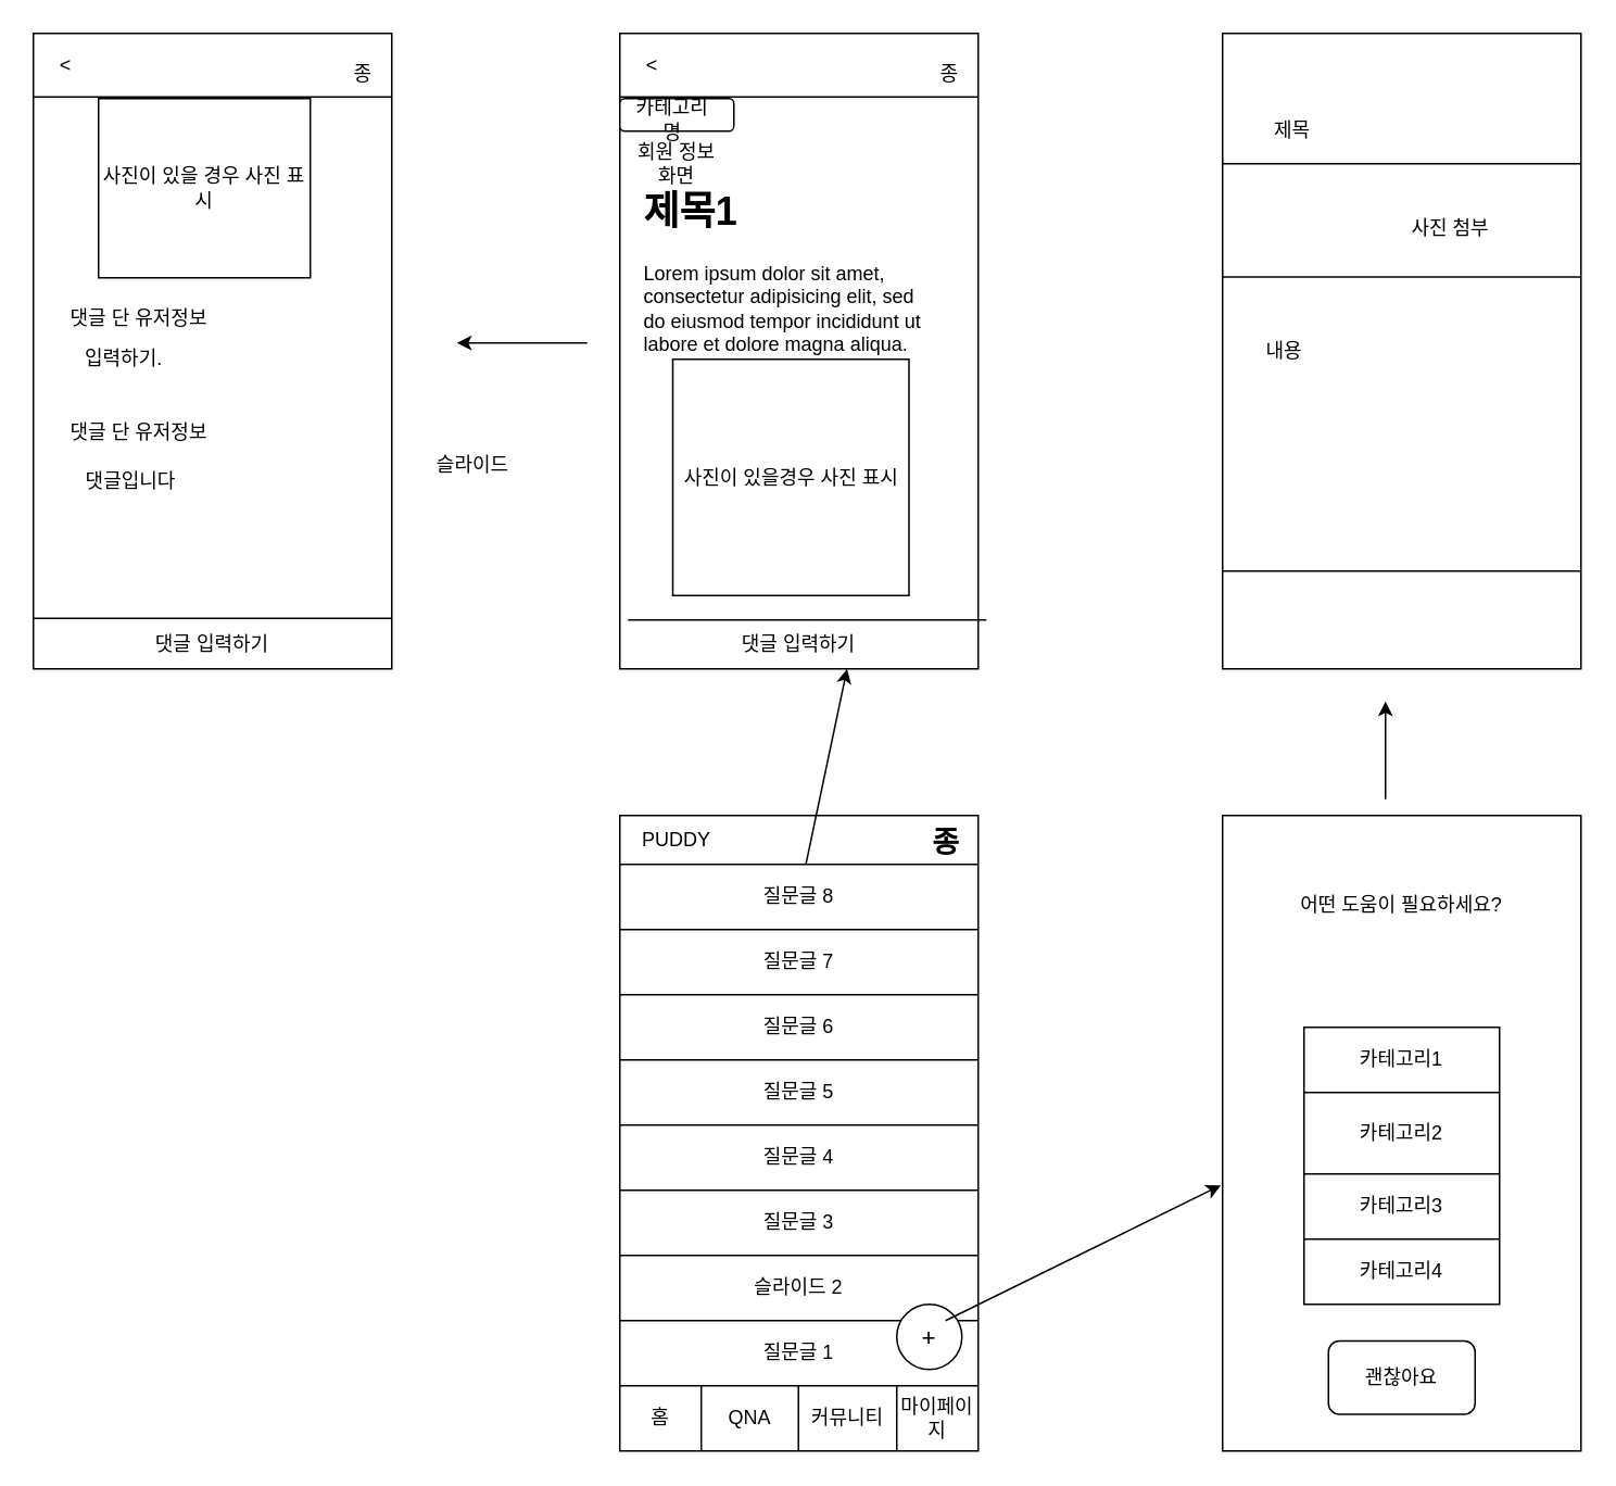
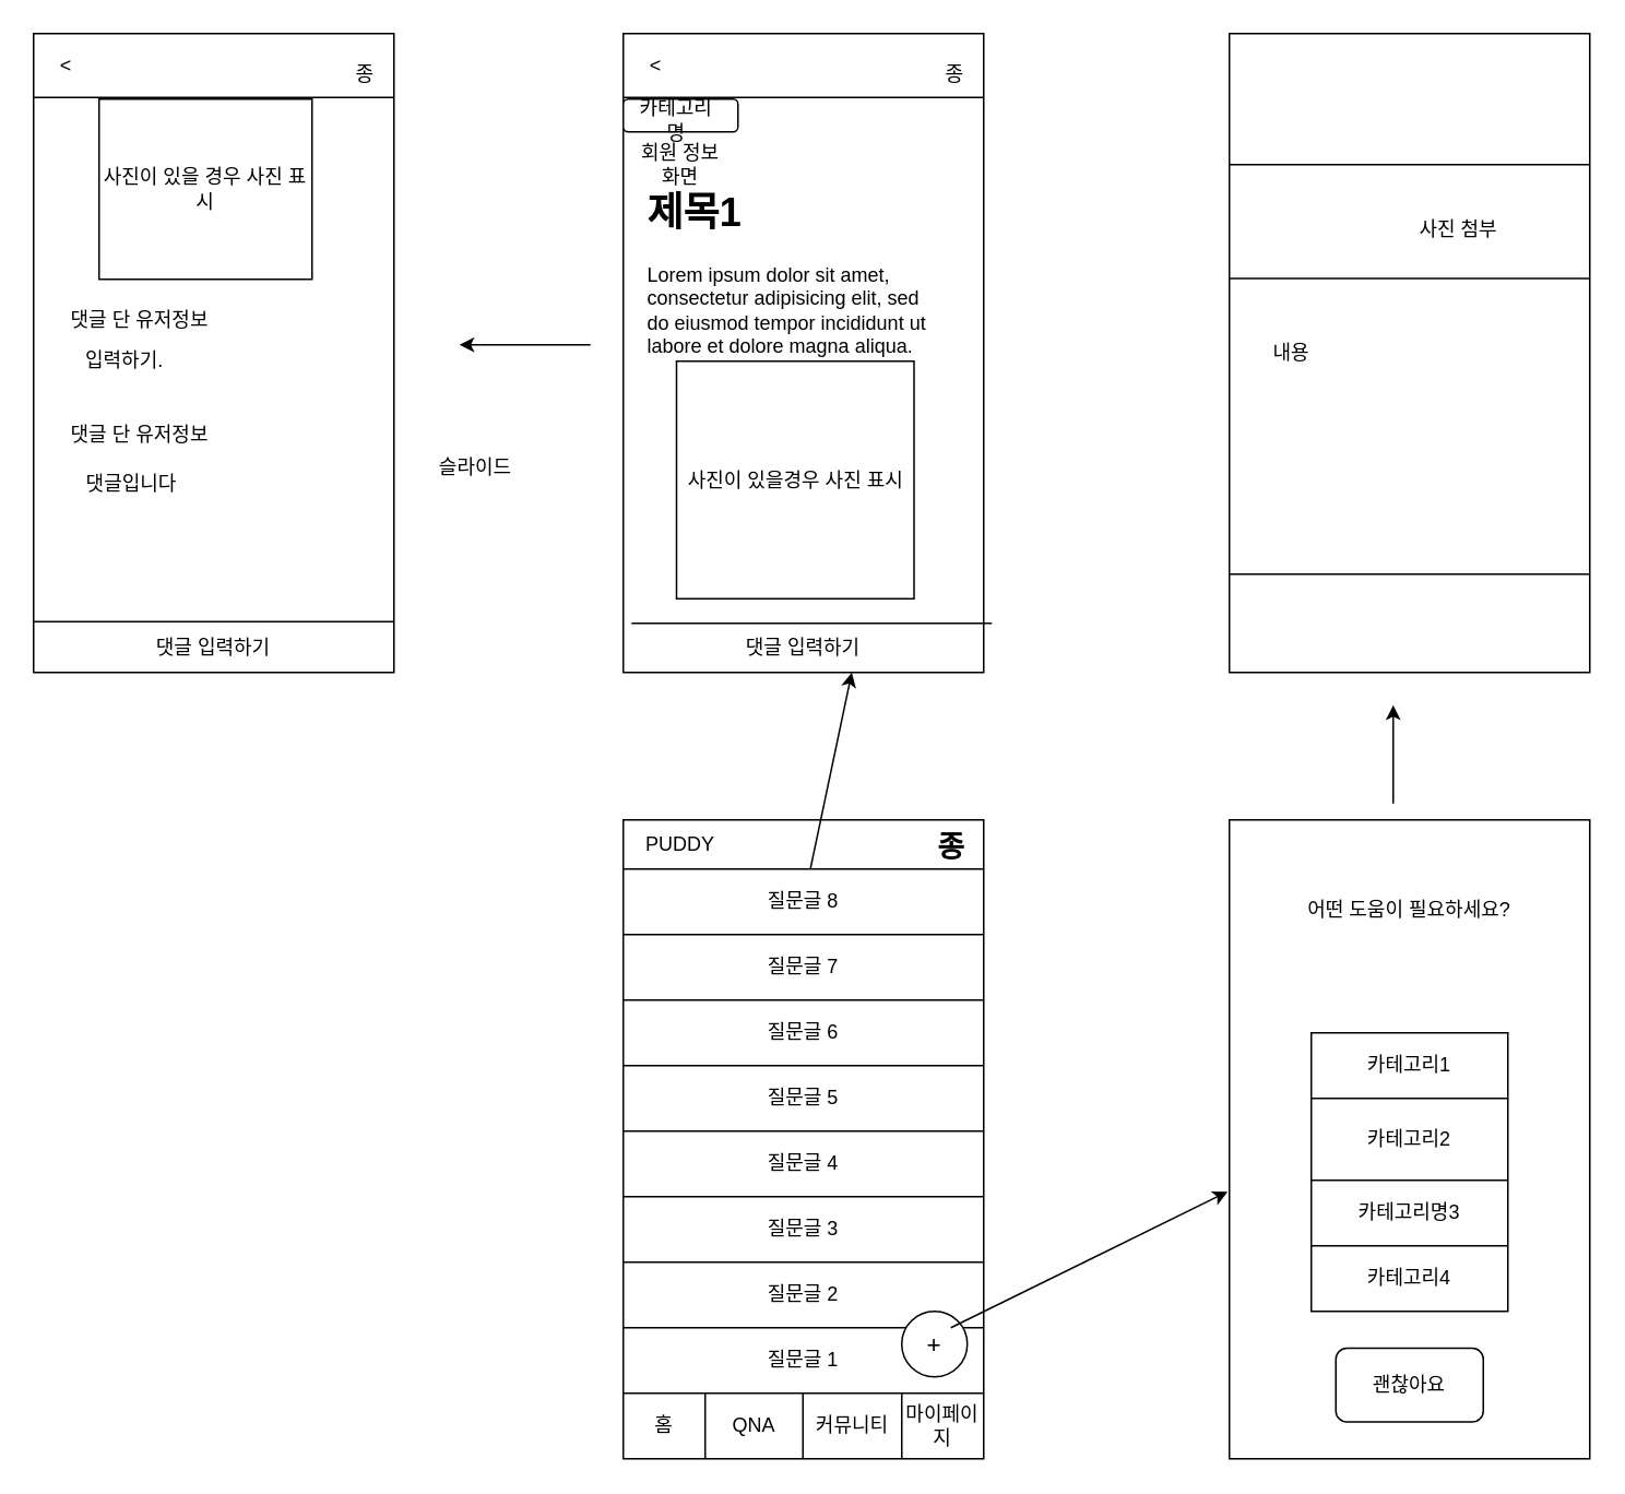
- <mxCell id="42" value="제목" style="text;html=1;strokeColor=none;fillColor=none;align=left;verticalAlign=middle;whiteSpace=wrap;rounded=0;" parent="1" vertex="1"><mxGeometry x="780" y="60" width="170" height="40" as="geometry" /></mxCell>
- <mxCell id="37" value="카테고리3&lt;br&gt;" style="text;html=1;strokeColor=none;fillColor=none;align=center;verticalAlign=middle;whiteSpace=wrap;rounded=0;" parent="1" vertex="1"><mxGeometry x="800" y="720" width="120" height="40" as="geometry" /></mxCell>
+ <mxCell id="37" value="카테고리명3&lt;br&gt;" style="text;html=1;strokeColor=none;fillColor=none;align=center;verticalAlign=middle;whiteSpace=wrap;rounded=0;" parent="1" vertex="1"><mxGeometry x="800" y="720" width="120" height="40" as="geometry" /></mxCell>
- <mxCell id="27" value="슬라이드 2" style="text;html=1;strokeColor=none;fillColor=none;align=center;verticalAlign=middle;whiteSpace=wrap;rounded=0;" parent="1" vertex="1"><mxGeometry x="380" y="770" width="220" height="40" as="geometry" /></mxCell>
+ <mxCell id="27" value="질문글 2" style="text;html=1;strokeColor=none;fillColor=none;align=center;verticalAlign=middle;whiteSpace=wrap;rounded=0;" parent="1" vertex="1"><mxGeometry x="380" y="770" width="220" height="40" as="geometry" /></mxCell>
